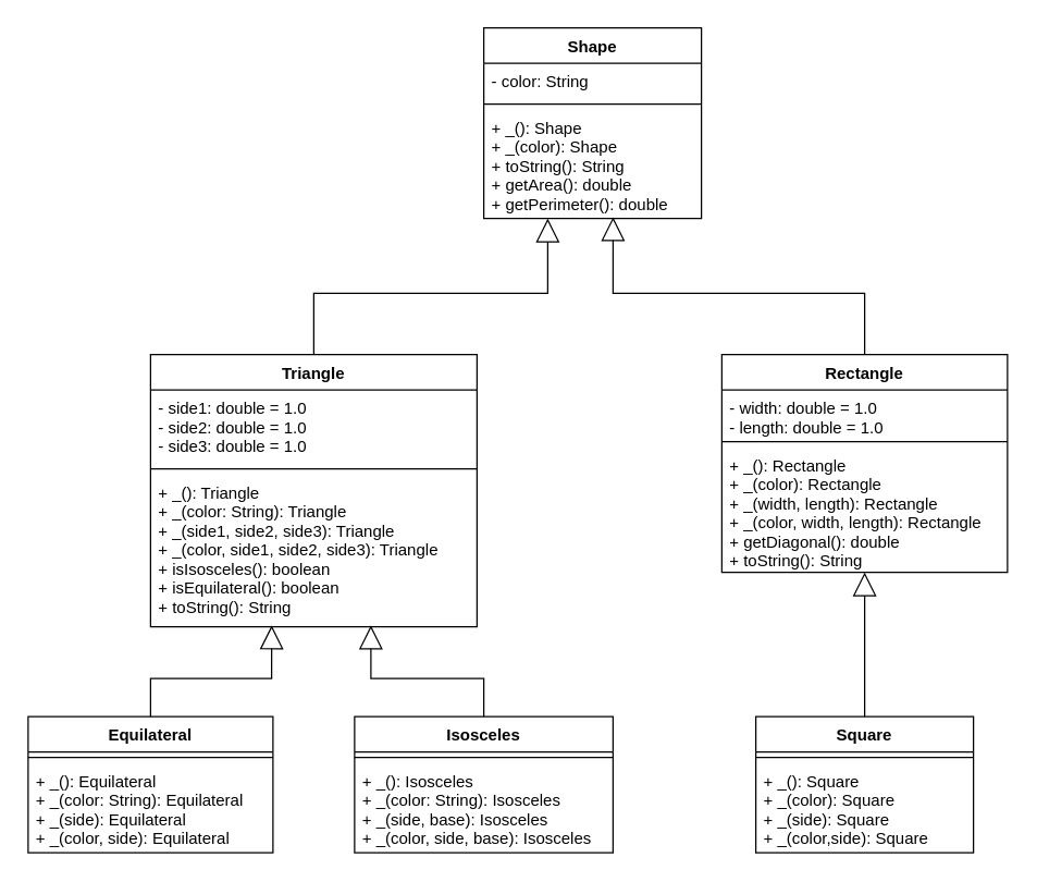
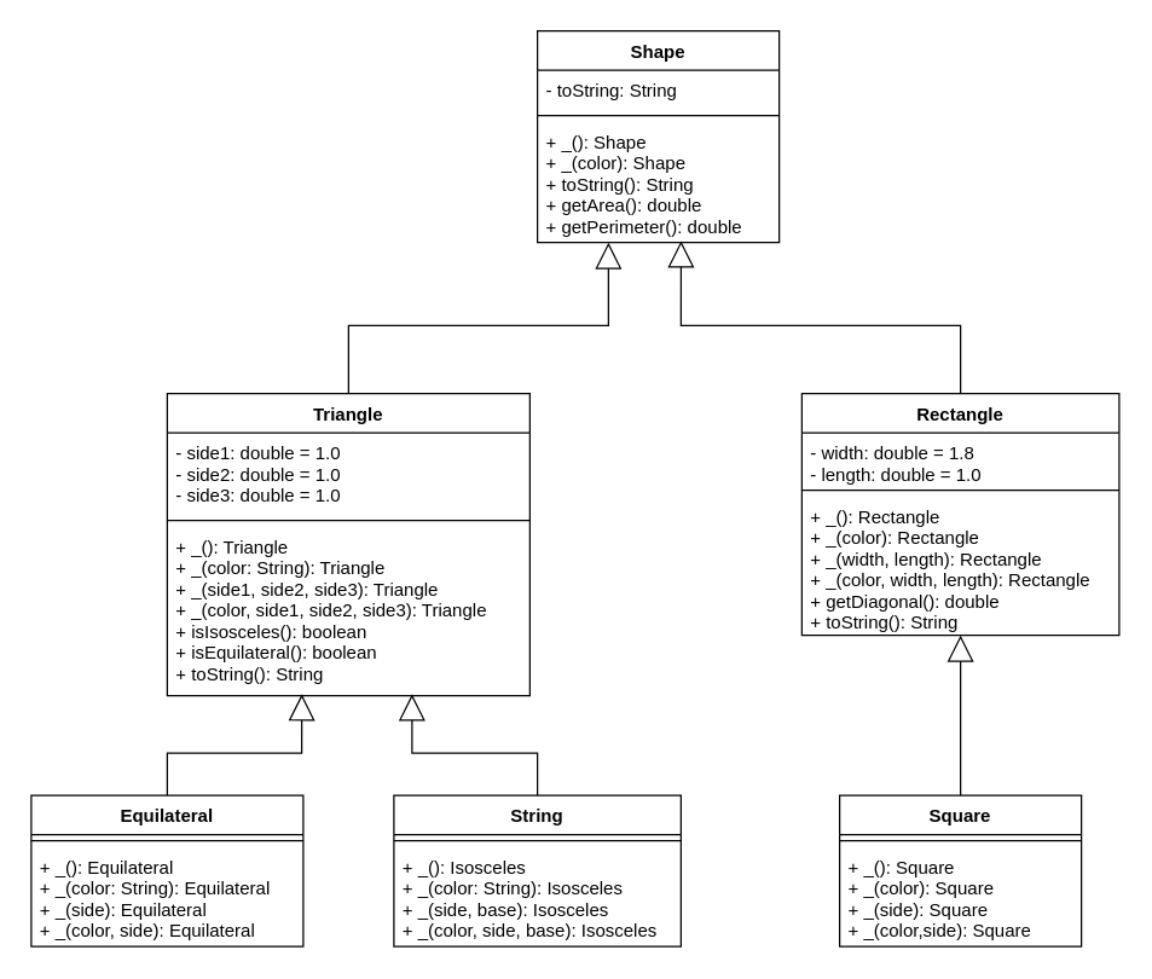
- <mxCell id="3" value="- color: String" style="text;strokeColor=none;fillColor=none;align=left;verticalAlign=top;spacingLeft=4;spacingRight=4;overflow=hidden;rotatable=0;points=[[0,0.5],[1,0.5]];portConstraint=eastwest;" parent="2" vertex="1"><mxGeometry y="26" width="160" height="26" as="geometry" /></mxCell>
+ <mxCell id="3" value="- toString: String" style="text;strokeColor=none;fillColor=none;align=left;verticalAlign=top;spacingLeft=4;spacingRight=4;overflow=hidden;rotatable=0;points=[[0,0.5],[1,0.5]];portConstraint=eastwest;" parent="2" vertex="1"><mxGeometry y="26" width="160" height="26" as="geometry" /></mxCell>
- <mxCell id="13" value="- width: double = 1.0&#10;- length: double = 1.0" style="text;strokeColor=none;fillColor=none;align=left;verticalAlign=top;spacingLeft=4;spacingRight=4;overflow=hidden;rotatable=0;points=[[0,0.5],[1,0.5]];portConstraint=eastwest;" parent="12" vertex="1"><mxGeometry y="26" width="210" height="34" as="geometry" /></mxCell>
+ <mxCell id="13" value="- width: double = 1.8&#10;- length: double = 1.0" style="text;strokeColor=none;fillColor=none;align=left;verticalAlign=top;spacingLeft=4;spacingRight=4;overflow=hidden;rotatable=0;points=[[0,0.5],[1,0.5]];portConstraint=eastwest;" parent="12" vertex="1"><mxGeometry y="26" width="210" height="34" as="geometry" /></mxCell>
- <mxCell id="21" value="Isosceles" style="swimlane;fontStyle=1;align=center;verticalAlign=top;childLayout=stackLayout;horizontal=1;startSize=26;horizontalStack=0;resizeParent=1;resizeParentMax=0;resizeLast=0;collapsible=1;marginBottom=0;" parent="1" vertex="1"><mxGeometry x="260" y="526" width="190" height="100" as="geometry" /></mxCell>
+ <mxCell id="21" value="String" style="swimlane;fontStyle=1;align=center;verticalAlign=top;childLayout=stackLayout;horizontal=1;startSize=26;horizontalStack=0;resizeParent=1;resizeParentMax=0;resizeLast=0;collapsible=1;marginBottom=0;" parent="1" vertex="1"><mxGeometry x="260" y="526" width="190" height="100" as="geometry" /></mxCell>
